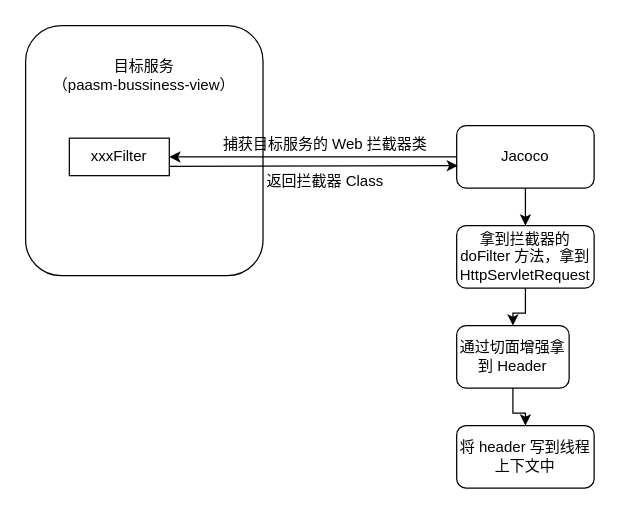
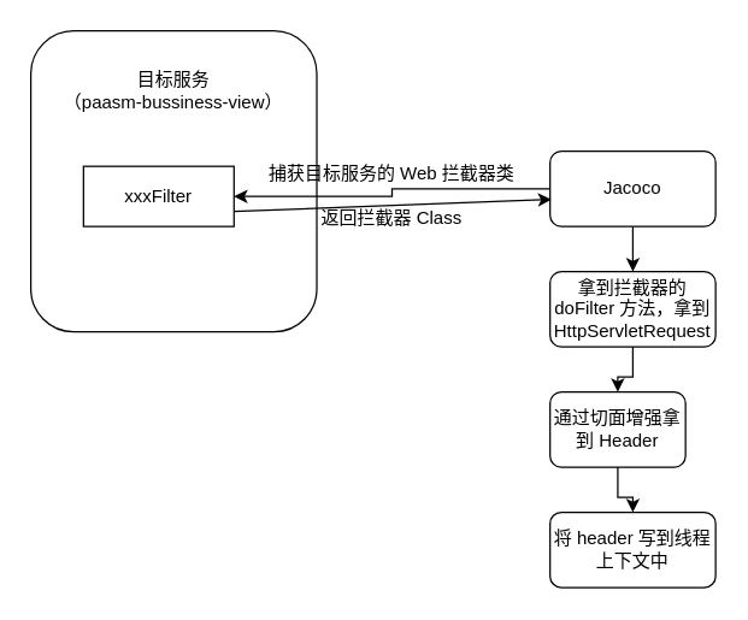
- <mxCell id="7" value="xxxFilter" style="rounded=0;whiteSpace=wrap;html=1;" vertex="1" parent="1"><mxGeometry x="55" y="110" width="80" height="30" as="geometry" /></mxCell>
+ <mxCell id="7" value="xxxFilter" style="rounded=0;whiteSpace=wrap;html=1;" vertex="1" parent="1"><mxGeometry x="55" y="110" width="100" height="40" as="geometry" /></mxCell>
